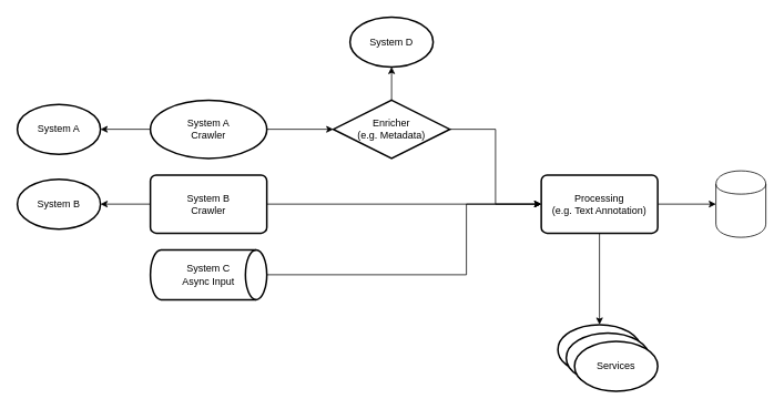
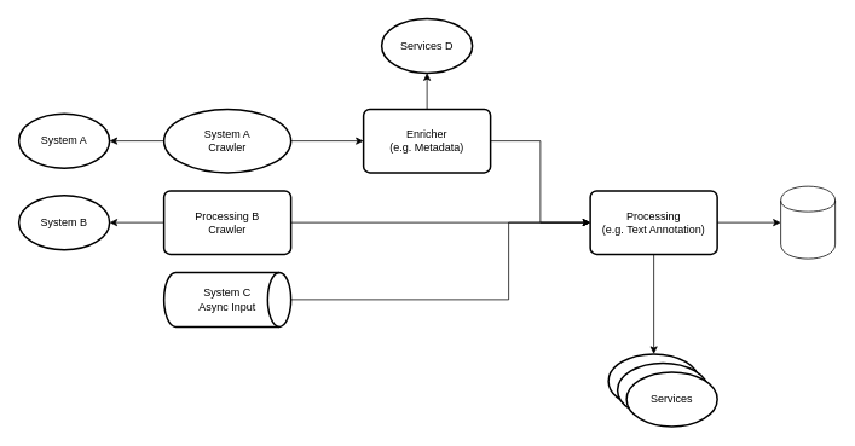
- <mxCell id="11" value="System D" style="strokeWidth=2;html=1;shape=mxgraph.flowchart.start_1;whiteSpace=wrap;comic=0;" vertex="1" parent="1"><mxGeometry x="420" y="20" width="100" height="60" as="geometry" /></mxCell>
+ <mxCell id="11" value="Services D" style="strokeWidth=2;html=1;shape=mxgraph.flowchart.start_1;whiteSpace=wrap;comic=0;" vertex="1" parent="1"><mxGeometry x="420" y="20" width="100" height="60" as="geometry" /></mxCell>
- <mxCell id="13" value="&lt;div&gt;Enricher&lt;br&gt;(e.g. Metadata)&lt;br&gt;&lt;/div&gt;" style="rhombus;whiteSpace=wrap;html=1;absoluteArcSize=1;arcSize=14;strokeWidth=2;comic=0;" vertex="1" parent="1"><mxGeometry x="400" y="120" width="140" height="70" as="geometry" /></mxCell>
+ <mxCell id="13" value="&lt;div&gt;Enricher&lt;br&gt;(e.g. Metadata)&lt;br&gt;&lt;/div&gt;" style="rounded=1;whiteSpace=wrap;html=1;absoluteArcSize=1;arcSize=14;strokeWidth=2;comic=0;" vertex="1" parent="1"><mxGeometry x="400" y="120" width="140" height="70" as="geometry" /></mxCell>
- <mxCell id="4" value="System B&lt;br&gt;&lt;div&gt;Crawler&lt;/div&gt;" style="rounded=1;whiteSpace=wrap;html=1;absoluteArcSize=1;arcSize=14;strokeWidth=2;comic=0;" vertex="1" parent="1"><mxGeometry x="180" y="210" width="140" height="70" as="geometry" /></mxCell>
+ <mxCell id="4" value="Processing B&lt;br&gt;&lt;div&gt;Crawler&lt;/div&gt;" style="rounded=1;whiteSpace=wrap;html=1;absoluteArcSize=1;arcSize=14;strokeWidth=2;comic=0;" vertex="1" parent="1"><mxGeometry x="180" y="210" width="140" height="70" as="geometry" /></mxCell>
